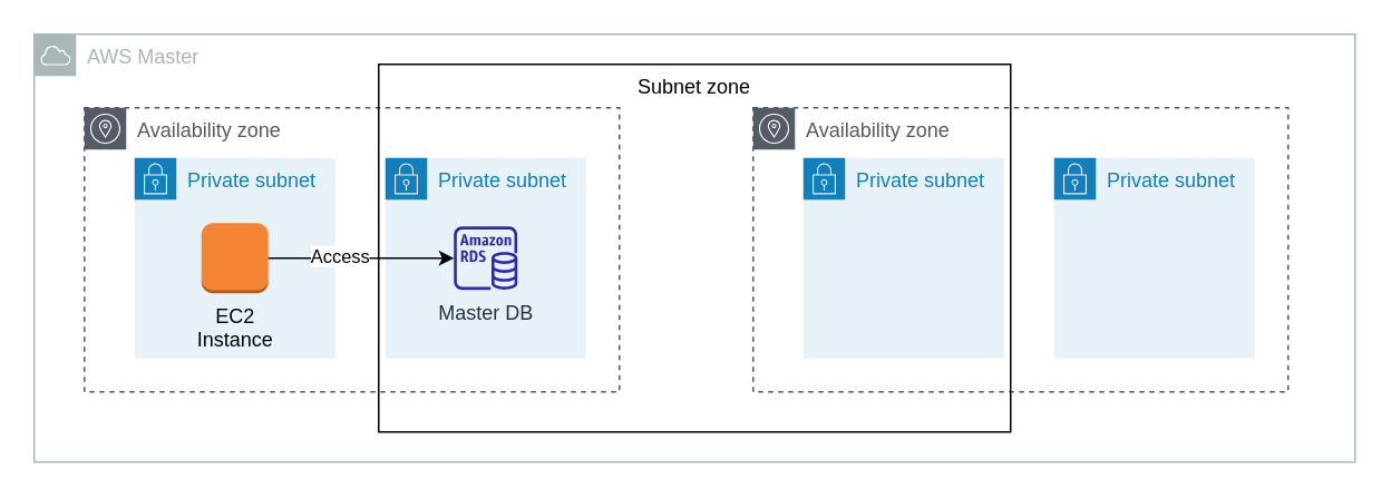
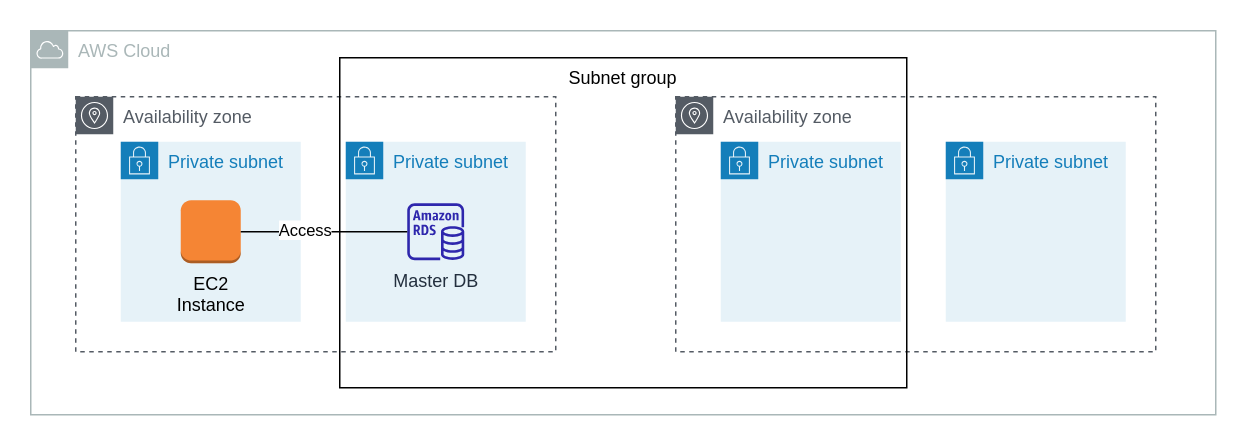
- <mxCell id="4" value="AWS Master" style="sketch=0;outlineConnect=0;gradientColor=none;html=1;whiteSpace=wrap;fontSize=12;fontStyle=0;shape=mxgraph.aws4.group;grIcon=mxgraph.aws4.group_aws_cloud;strokeColor=#AAB7B8;fillColor=none;verticalAlign=top;align=left;spacingLeft=30;fontColor=#AAB7B8;dashed=0;" parent="1" vertex="1"><mxGeometry x="20" y="20" width="790" height="256" as="geometry" /></mxCell>
+ <mxCell id="4" value="AWS Cloud" style="sketch=0;outlineConnect=0;gradientColor=none;html=1;whiteSpace=wrap;fontSize=12;fontStyle=0;shape=mxgraph.aws4.group;grIcon=mxgraph.aws4.group_aws_cloud;strokeColor=#AAB7B8;fillColor=none;verticalAlign=top;align=left;spacingLeft=30;fontColor=#AAB7B8;dashed=0;" parent="1" vertex="1"><mxGeometry x="20" y="20" width="790" height="256" as="geometry" /></mxCell>
- <mxCell id="13" value="Subnet zone" style="rounded=0;whiteSpace=wrap;html=1;fillColor=none;verticalAlign=top;" parent="1" vertex="1"><mxGeometry x="226" y="38" width="378" height="220" as="geometry" /></mxCell>
+ <mxCell id="13" value="Subnet group" style="rounded=0;whiteSpace=wrap;html=1;fillColor=none;verticalAlign=top;" parent="1" vertex="1"><mxGeometry x="226" y="38" width="378" height="220" as="geometry" /></mxCell>
- <mxCell id="9" style="edgeStyle=orthogonalEdgeStyle;rounded=0;orthogonalLoop=1;jettySize=auto;html=1;" parent="1" source="6" target="8" edge="1"><mxGeometry relative="1" as="geometry" /></mxCell>
+ <mxCell id="9" style="edgeStyle=orthogonalEdgeStyle;rounded=0;orthogonalLoop=1;jettySize=auto;html=1;endArrow=none;" parent="1" source="6" target="8" edge="1"><mxGeometry relative="1" as="geometry" /></mxCell>
